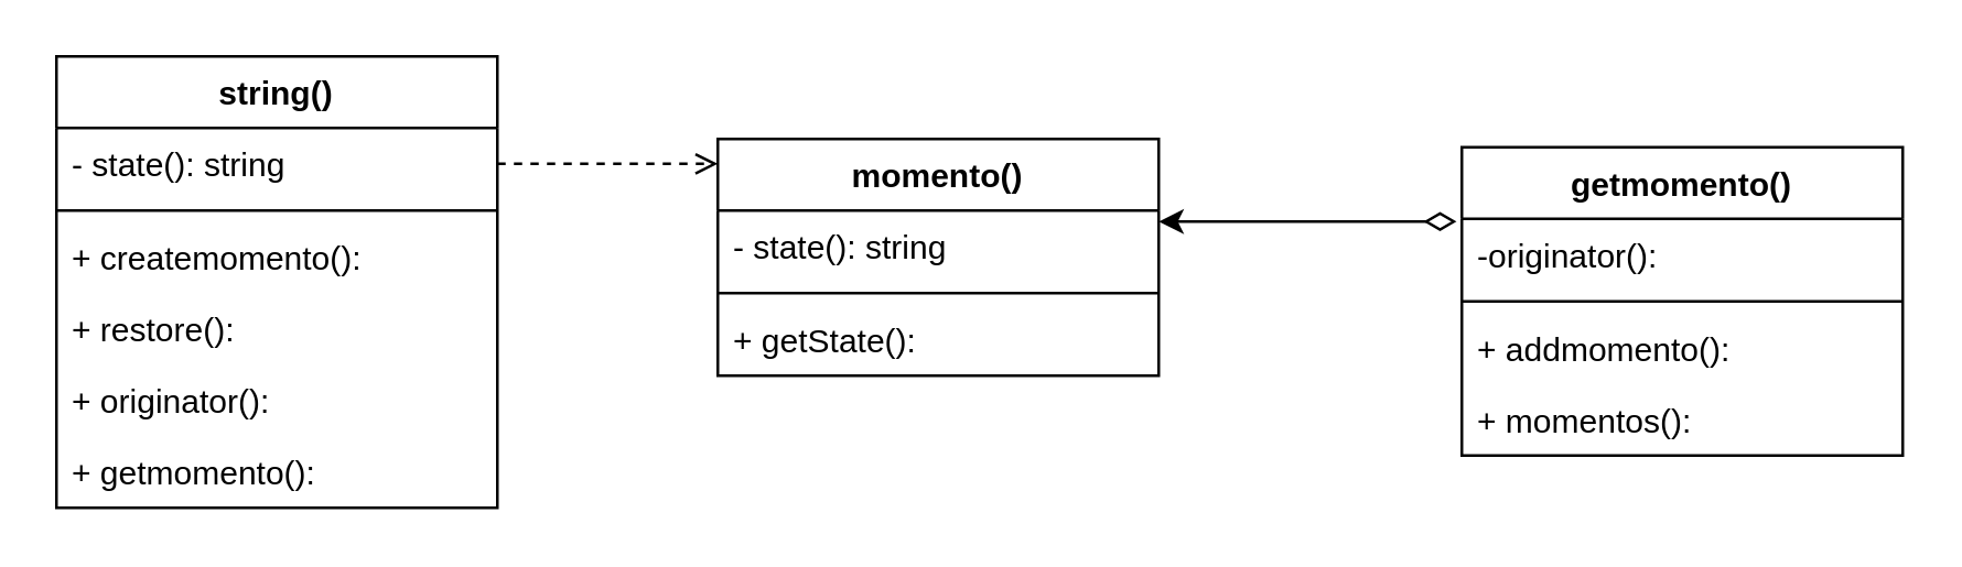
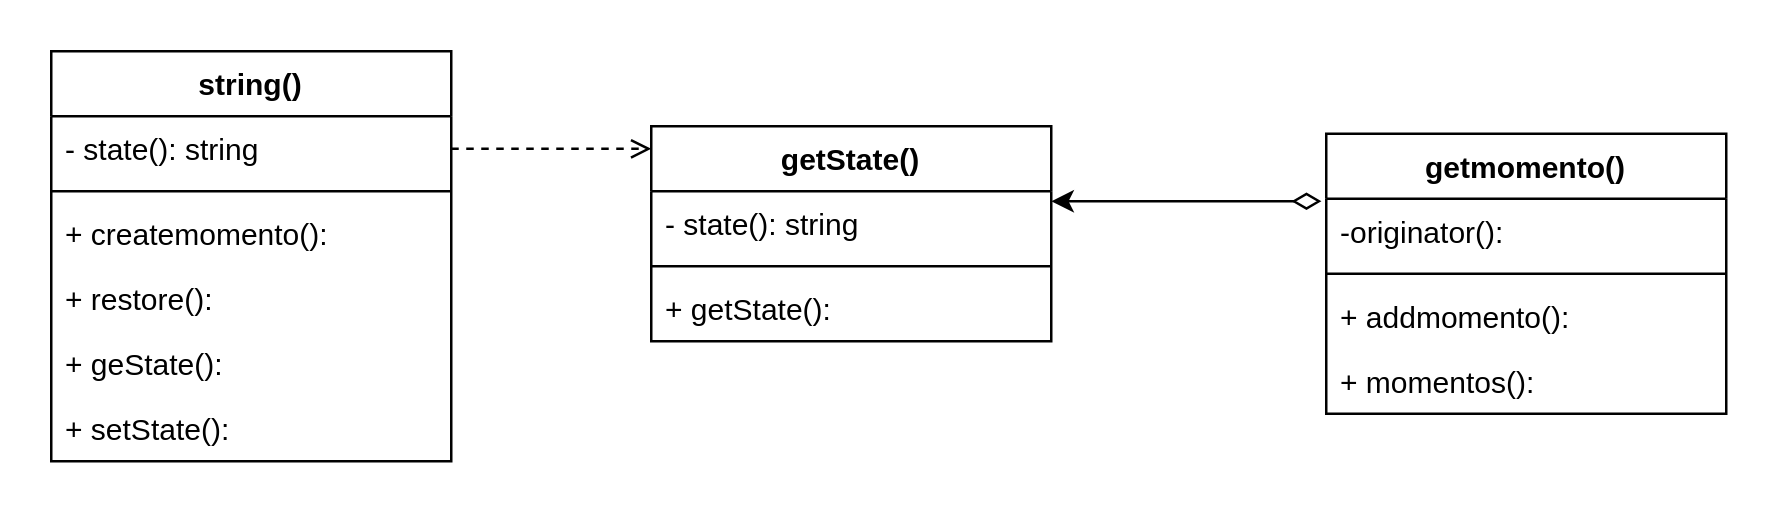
- <mxCell id="9" value="momento()" style="swimlane;fontStyle=1;align=center;verticalAlign=top;childLayout=stackLayout;horizontal=1;startSize=26;horizontalStack=0;resizeParent=1;resizeParentMax=0;resizeLast=0;collapsible=1;marginBottom=0;whiteSpace=wrap;html=1;" vertex="1" parent="1"><mxGeometry x="260" y="50" width="160" height="86" as="geometry" /></mxCell>
+ <mxCell id="9" value="getState()" style="swimlane;fontStyle=1;align=center;verticalAlign=top;childLayout=stackLayout;horizontal=1;startSize=26;horizontalStack=0;resizeParent=1;resizeParentMax=0;resizeLast=0;collapsible=1;marginBottom=0;whiteSpace=wrap;html=1;" vertex="1" parent="1"><mxGeometry x="260" y="50" width="160" height="86" as="geometry" /></mxCell>
- <mxCell id="7" value="+ originator():" style="text;strokeColor=none;fillColor=none;align=left;verticalAlign=top;spacingLeft=4;spacingRight=4;overflow=hidden;rotatable=0;points=[[0,0.5],[1,0.5]];portConstraint=eastwest;whiteSpace=wrap;html=1;" vertex="1" parent="2"><mxGeometry y="112" width="160" height="26" as="geometry" /></mxCell>
+ <mxCell id="7" value="+ geState():" style="text;strokeColor=none;fillColor=none;align=left;verticalAlign=top;spacingLeft=4;spacingRight=4;overflow=hidden;rotatable=0;points=[[0,0.5],[1,0.5]];portConstraint=eastwest;whiteSpace=wrap;html=1;" vertex="1" parent="2"><mxGeometry y="112" width="160" height="26" as="geometry" /></mxCell>
- <mxCell id="8" value="+ getmomento():" style="text;strokeColor=none;fillColor=none;align=left;verticalAlign=top;spacingLeft=4;spacingRight=4;overflow=hidden;rotatable=0;points=[[0,0.5],[1,0.5]];portConstraint=eastwest;whiteSpace=wrap;html=1;" vertex="1" parent="2"><mxGeometry y="138" width="160" height="26" as="geometry" /></mxCell>
+ <mxCell id="8" value="+ setState():" style="text;strokeColor=none;fillColor=none;align=left;verticalAlign=top;spacingLeft=4;spacingRight=4;overflow=hidden;rotatable=0;points=[[0,0.5],[1,0.5]];portConstraint=eastwest;whiteSpace=wrap;html=1;" vertex="1" parent="2"><mxGeometry y="138" width="160" height="26" as="geometry" /></mxCell>
